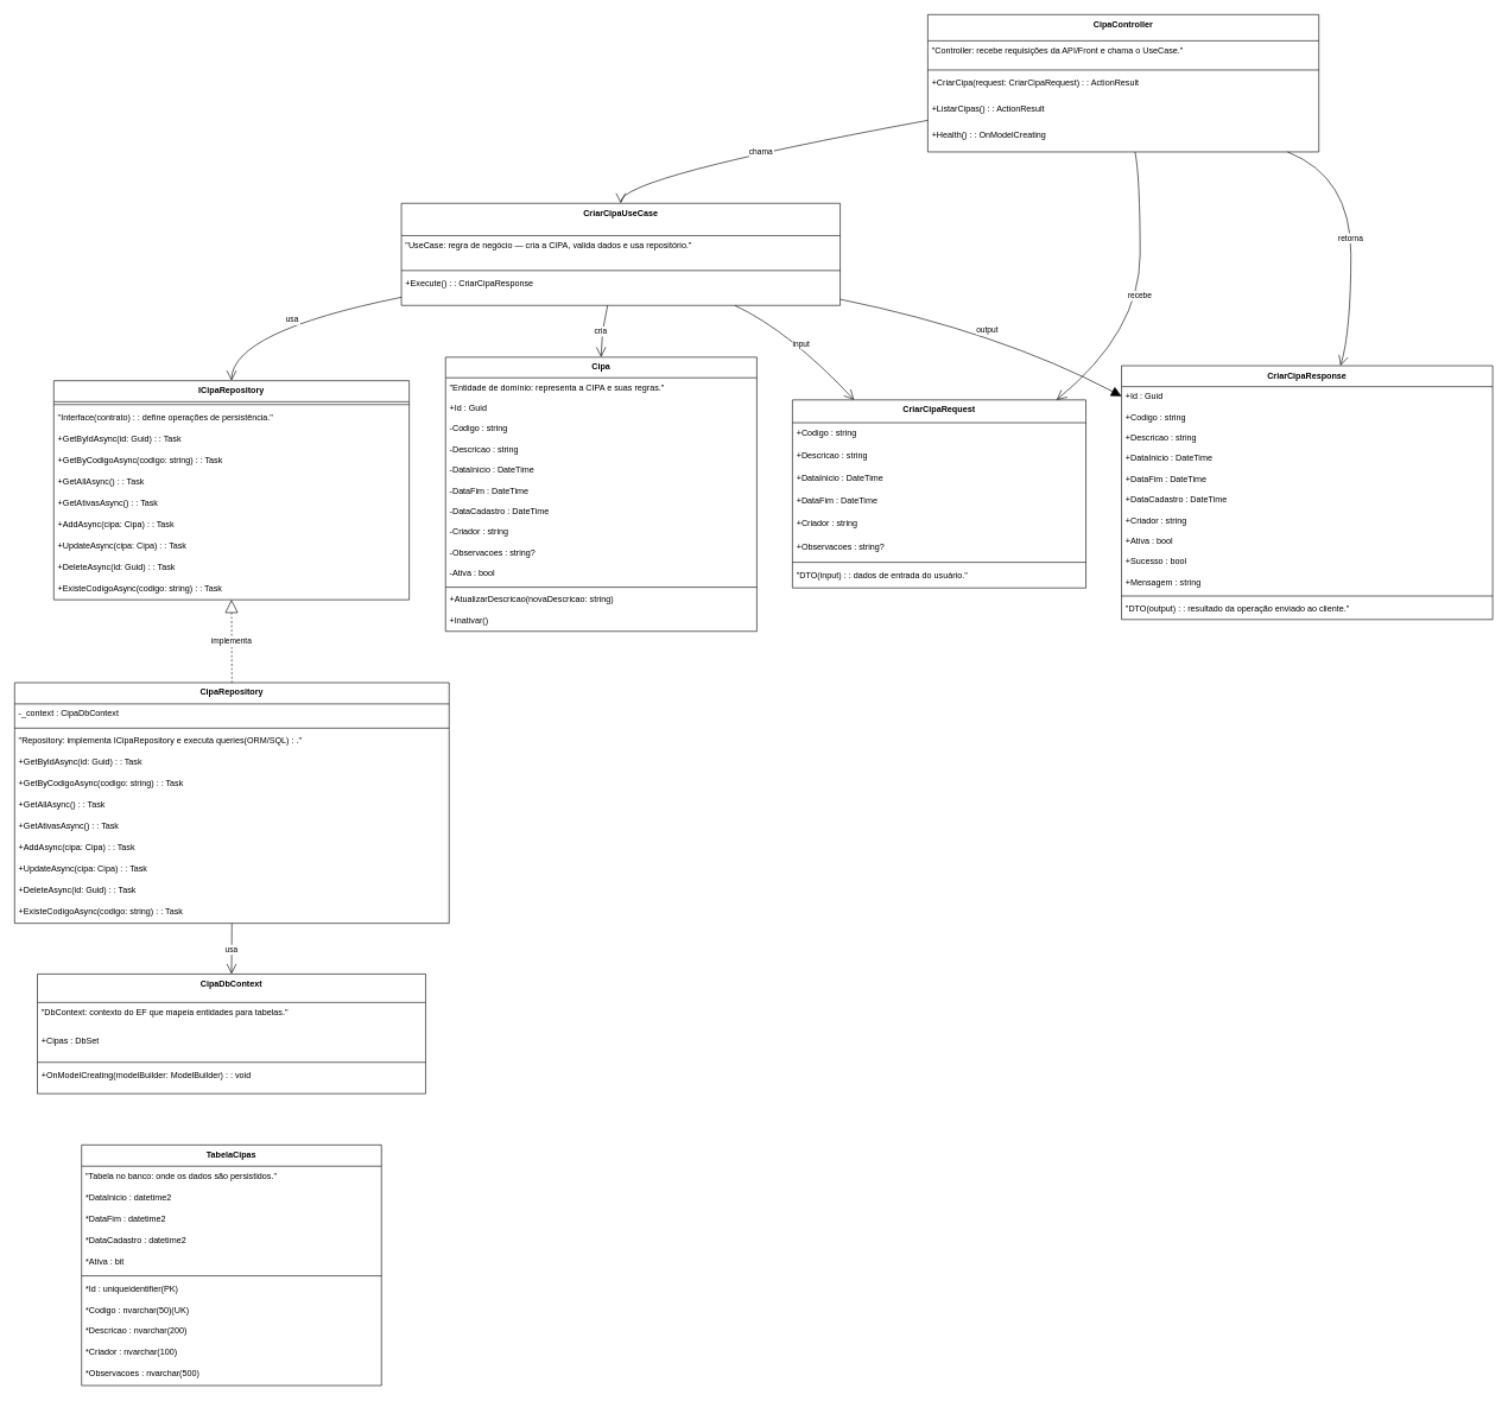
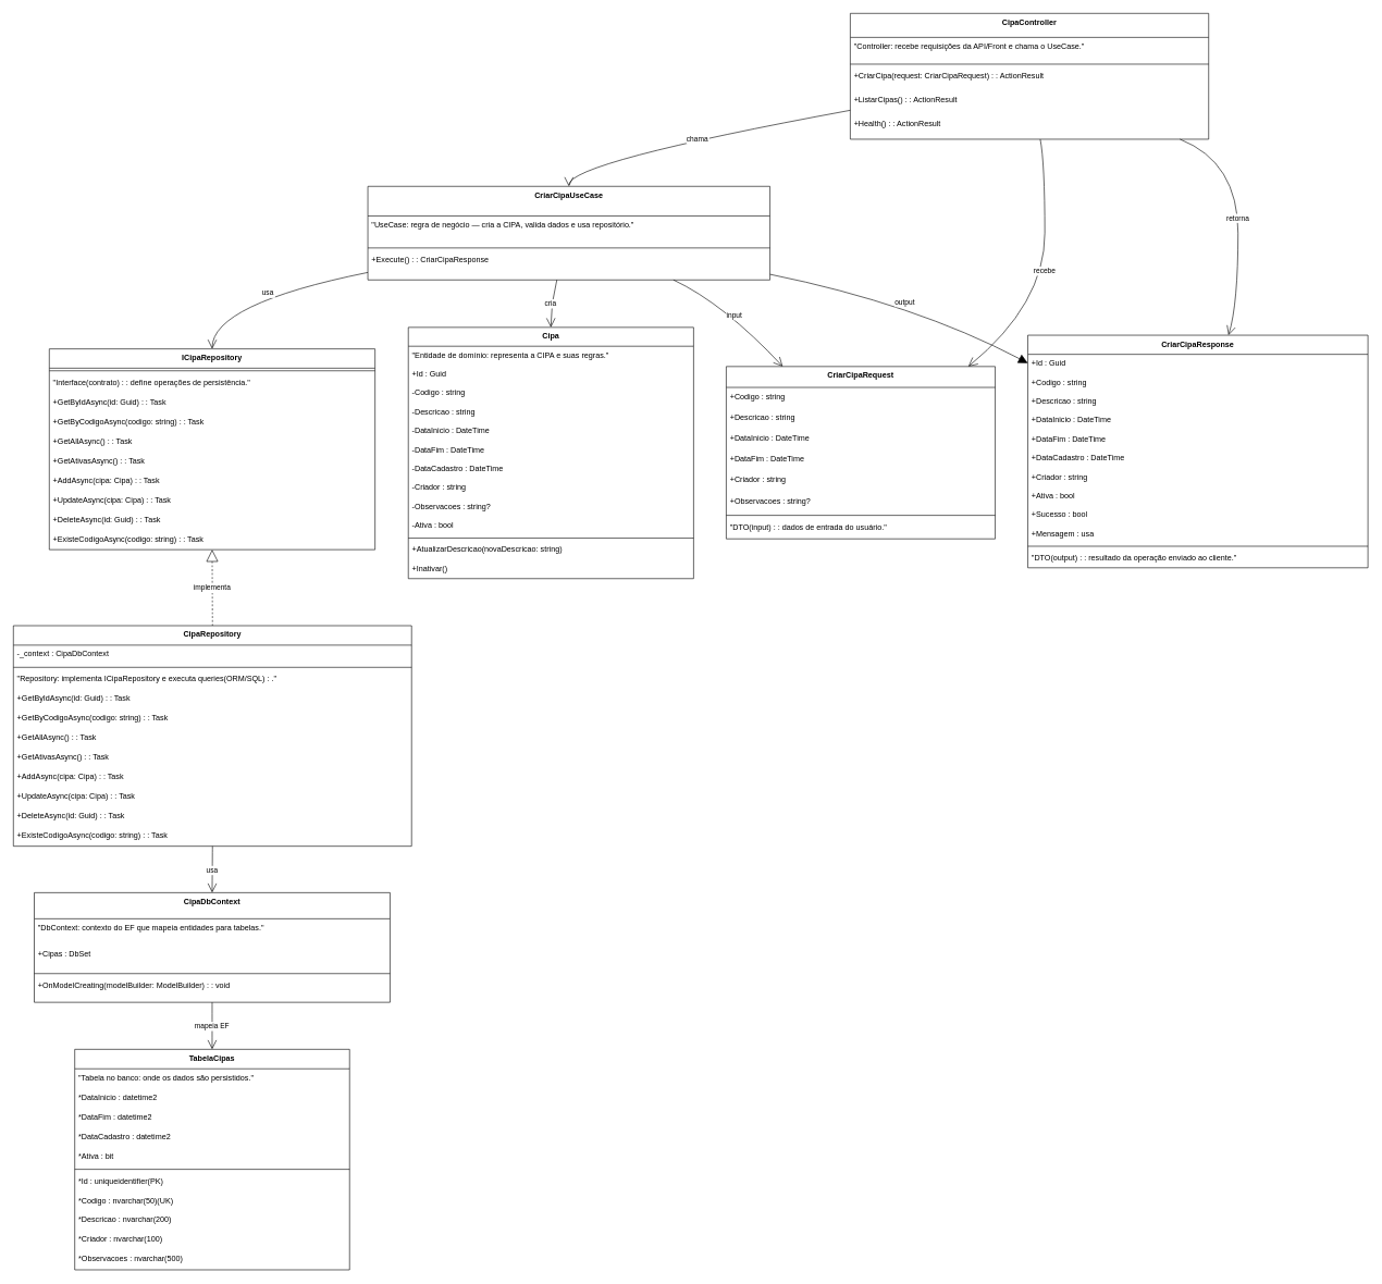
- <mxCell id="7" value="+Health() : : OnModelCreating" style="text;strokeColor=none;fillColor=none;align=left;verticalAlign=top;spacingLeft=4;spacingRight=4;overflow=hidden;rotatable=0;points=[[0,0.5],[1,0.5]];portConstraint=eastwest;" parent="2" vertex="1"><mxGeometry y="155.8" width="549" height="37" as="geometry" /></mxCell>
+ <mxCell id="7" value="+Health() : : ActionResult" style="text;strokeColor=none;fillColor=none;align=left;verticalAlign=top;spacingLeft=4;spacingRight=4;overflow=hidden;rotatable=0;points=[[0,0.5],[1,0.5]];portConstraint=eastwest;" parent="2" vertex="1"><mxGeometry y="155.8" width="549" height="37" as="geometry" /></mxCell>
- <mxCell id="31" value="+Mensagem : string" style="text;strokeColor=none;fillColor=none;align=left;verticalAlign=top;spacingLeft=4;spacingRight=4;overflow=hidden;rotatable=0;points=[[0,0.5],[1,0.5]];portConstraint=eastwest;" parent="21" vertex="1"><mxGeometry y="290.333" width="521" height="29" as="geometry" /></mxCell>
+ <mxCell id="31" value="+Mensagem : usa" style="text;strokeColor=none;fillColor=none;align=left;verticalAlign=top;spacingLeft=4;spacingRight=4;overflow=hidden;rotatable=0;points=[[0,0.5],[1,0.5]];portConstraint=eastwest;" parent="21" vertex="1"><mxGeometry y="290.333" width="521" height="29" as="geometry" /></mxCell>
+ <mxCell id="93" value="mapeia EF" style="curved=1;startArrow=none;endArrow=open;endSize=12;exitX=0.5;exitY=1;entryX=0.5;entryY=0;rounded=0;" parent="1" source="71" target="76" edge="1"><mxGeometry relative="1" as="geometry"><Array as="points" /></mxGeometry></mxCell>
